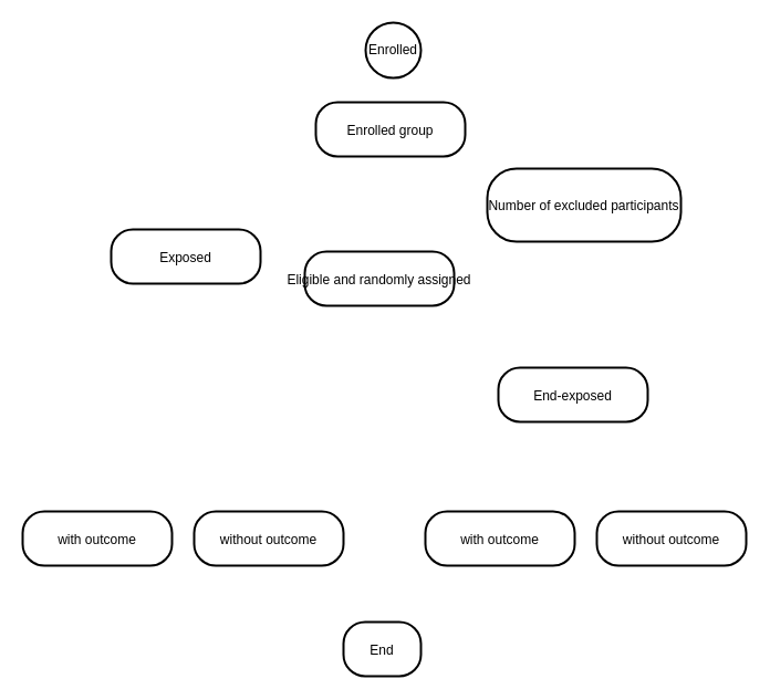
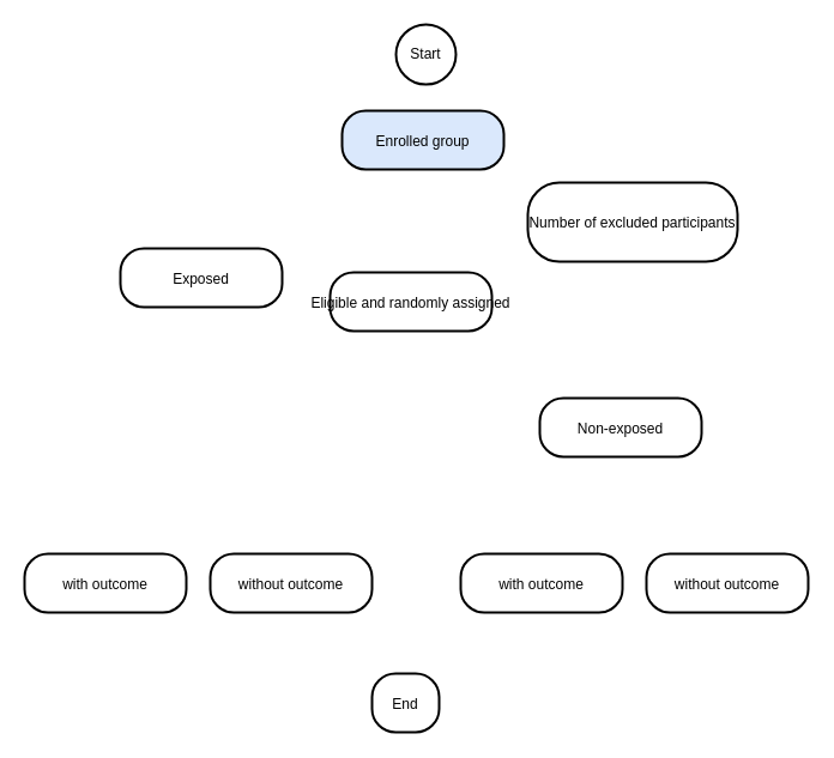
- <mxCell id="2" value="Enrolled" style="ellipse;aspect=fixed;strokeWidth=2;whiteSpace=wrap;" parent="1" vertex="1"><mxGeometry x="330" y="20" width="50" height="50" as="geometry" /></mxCell>
+ <mxCell id="2" value="Start" style="ellipse;aspect=fixed;strokeWidth=2;whiteSpace=wrap;" parent="1" vertex="1"><mxGeometry x="330" y="20" width="50" height="50" as="geometry" /></mxCell>
- <mxCell id="3" value="Enrolled group" style="rounded=1;arcSize=40;strokeWidth=2" parent="1" vertex="1"><mxGeometry x="285" y="92" width="135" height="49" as="geometry" /></mxCell>
+ <mxCell id="3" value="Enrolled group" style="rounded=1;arcSize=40;strokeWidth=2;fillColor=#dae8fc;" parent="1" vertex="1"><mxGeometry x="285" y="92" width="135" height="49" as="geometry" /></mxCell>
- <mxCell id="8" value="End-exposed" style="rounded=1;arcSize=40;strokeWidth=2" vertex="1" parent="1"><mxGeometry x="450" y="332" width="135" height="49" as="geometry" /></mxCell>
+ <mxCell id="8" value="Non-exposed" style="rounded=1;arcSize=40;strokeWidth=2" vertex="1" parent="1"><mxGeometry x="450" y="332" width="135" height="49" as="geometry" /></mxCell>
- <mxCell id="5" value="End" style="rounded=1;arcSize=40;strokeWidth=2" parent="1" vertex="1"><mxGeometry x="310" y="562" width="70" height="49" as="geometry" /></mxCell>
+ <mxCell id="5" value="End" style="rounded=1;arcSize=40;strokeWidth=2" parent="1" vertex="1"><mxGeometry x="310" y="562" width="56" height="49" as="geometry" /></mxCell>
